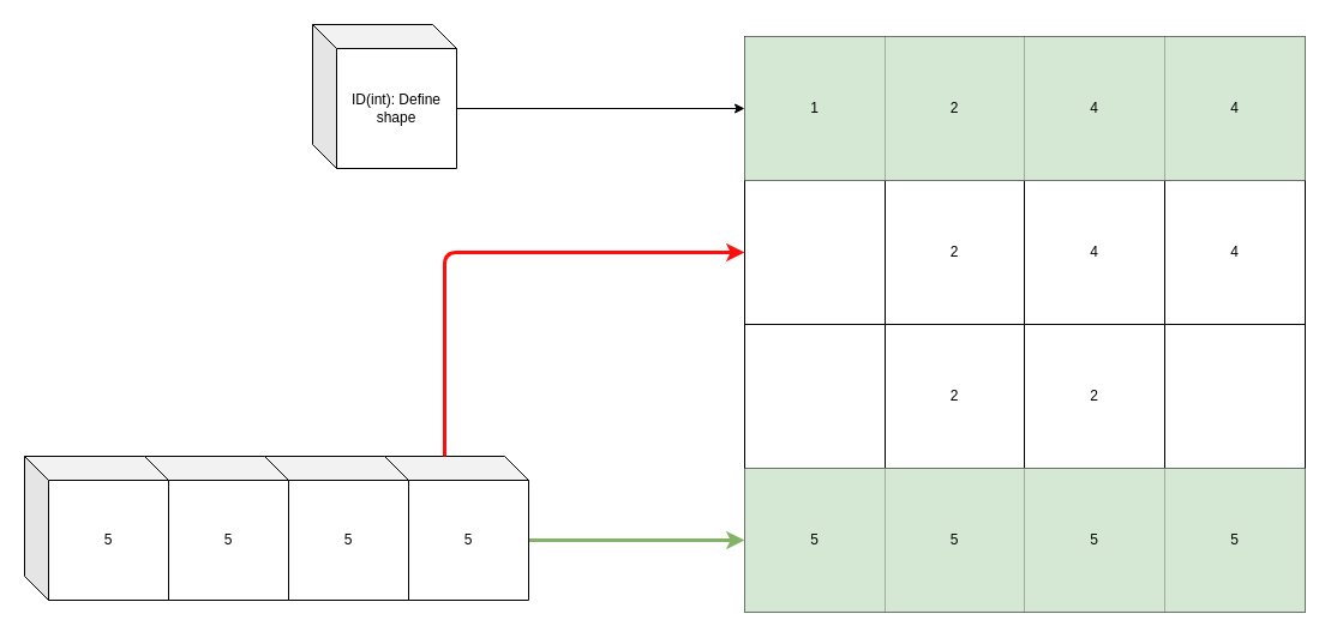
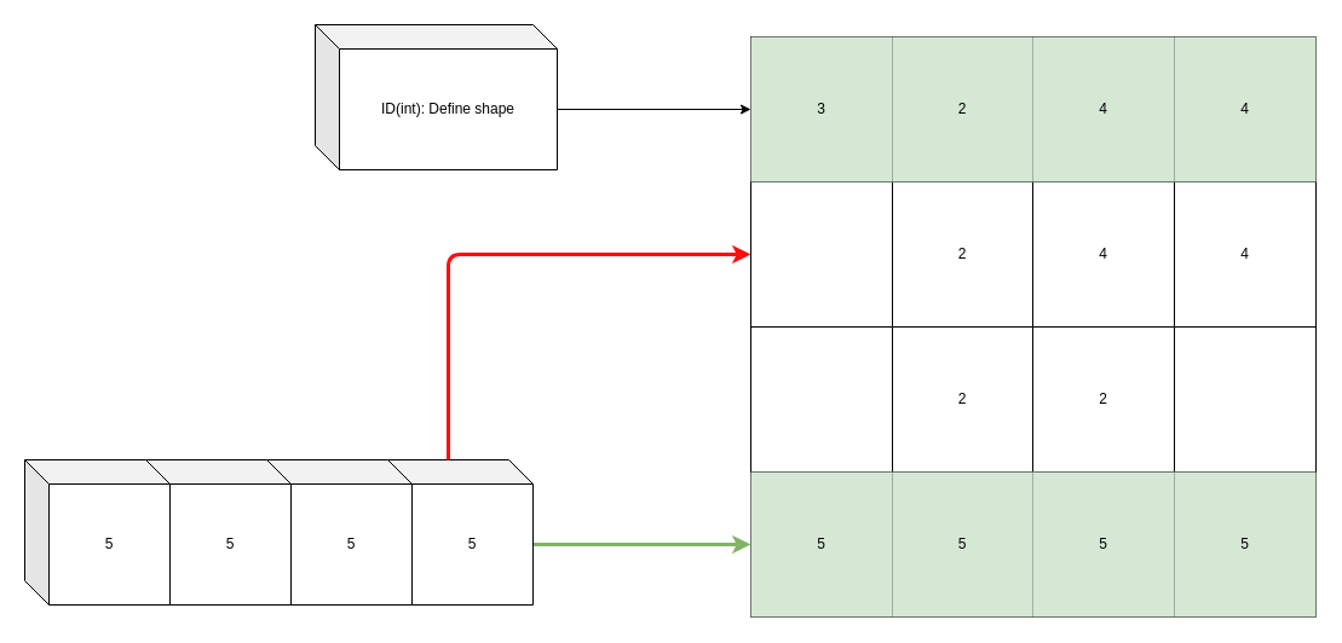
- <mxCell id="24" value="&lt;div&gt;ID(int): Define shape&lt;br&gt;&lt;/div&gt;" style="shape=cube;whiteSpace=wrap;html=1;boundedLbl=1;backgroundOutline=1;darkOpacity=0.05;darkOpacity2=0.1;" vertex="1" parent="1"><mxGeometry x="260" y="20" width="120" height="120" as="geometry" /></mxCell>
+ <mxCell id="24" value="&lt;div&gt;ID(int): Define shape&lt;br&gt;&lt;/div&gt;" style="shape=cube;whiteSpace=wrap;html=1;boundedLbl=1;backgroundOutline=1;darkOpacity=0.05;darkOpacity2=0.1;" vertex="1" parent="1"><mxGeometry x="260" y="20" width="200" height="120" as="geometry" /></mxCell>
- <mxCell id="4" value="1" style="shape=partialRectangle;html=1;whiteSpace=wrap;connectable=0;fillColor=#d5e8d4;top=0;left=0;bottom=0;right=0;overflow=hidden;strokeColor=#82b366;" vertex="1" parent="3"><mxGeometry width="117" height="120" as="geometry" /></mxCell>
+ <mxCell id="4" value="3" style="shape=partialRectangle;html=1;whiteSpace=wrap;connectable=0;fillColor=#d5e8d4;top=0;left=0;bottom=0;right=0;overflow=hidden;strokeColor=#82b366;" vertex="1" parent="3"><mxGeometry width="117" height="120" as="geometry" /></mxCell>
